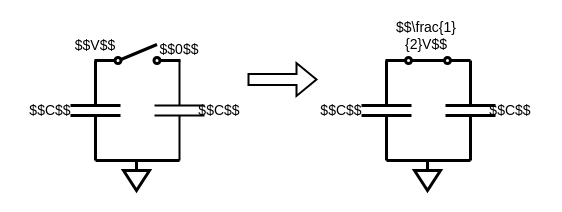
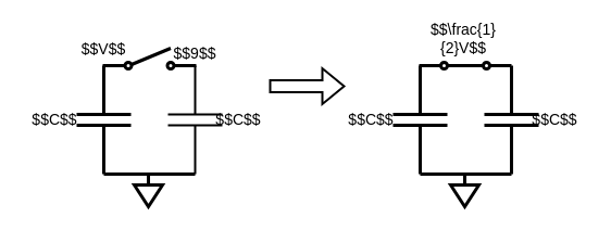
- <mxCell id="12" value="&lt;font style=&quot;font-size: 14px;&quot;&gt;$$0$$&lt;/font&gt;" style="text;html=1;align=center;verticalAlign=middle;whiteSpace=wrap;rounded=0;" parent="1" vertex="1"><mxGeometry x="149" y="34" width="60" height="30" as="geometry" /></mxCell>
+ <mxCell id="12" value="&lt;font style=&quot;font-size: 14px;&quot;&gt;$$9$$&lt;/font&gt;" style="text;html=1;align=center;verticalAlign=middle;whiteSpace=wrap;rounded=0;" parent="1" vertex="1"><mxGeometry x="149" y="34" width="60" height="30" as="geometry" /></mxCell>
